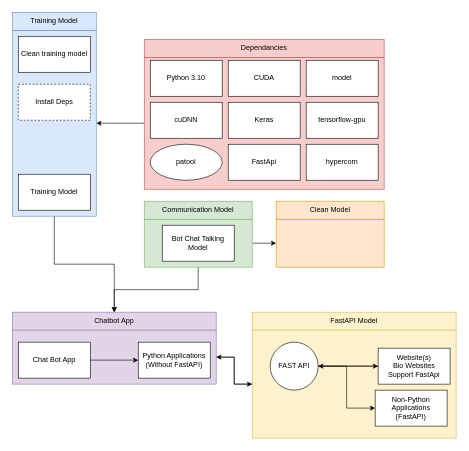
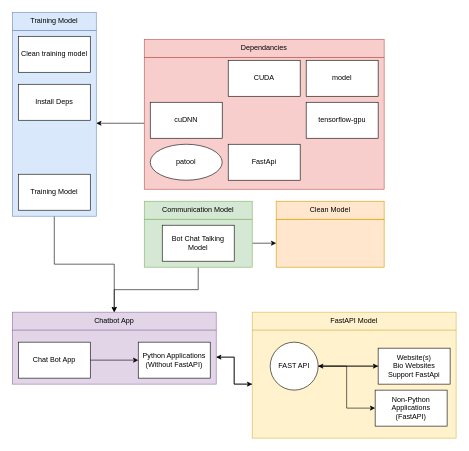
- <mxCell id="33" value="Python 3.10" style="rounded=0;whiteSpace=wrap;html=1;" vertex="1" parent="1"><mxGeometry x="250" y="100" width="120" height="60" as="geometry" /></mxCell>
- <mxCell id="25" value="Install Deps" style="rounded=0;whiteSpace=wrap;html=1;dashed=1;" vertex="1" parent="1"><mxGeometry x="30" y="140" width="120" height="60" as="geometry" /></mxCell>
+ <mxCell id="25" value="Install Deps" style="rounded=0;whiteSpace=wrap;html=1;" vertex="1" parent="1"><mxGeometry x="30" y="140" width="120" height="60" as="geometry" /></mxCell>
- <mxCell id="36" value="Keras" style="rounded=0;whiteSpace=wrap;html=1;" vertex="1" parent="1"><mxGeometry x="380" y="170" width="120" height="60" as="geometry" /></mxCell>
- <mxCell id="41" value="hypercorn" style="rounded=0;whiteSpace=wrap;html=1;" vertex="1" parent="1"><mxGeometry x="510" y="240" width="120" height="60" as="geometry" /></mxCell>
